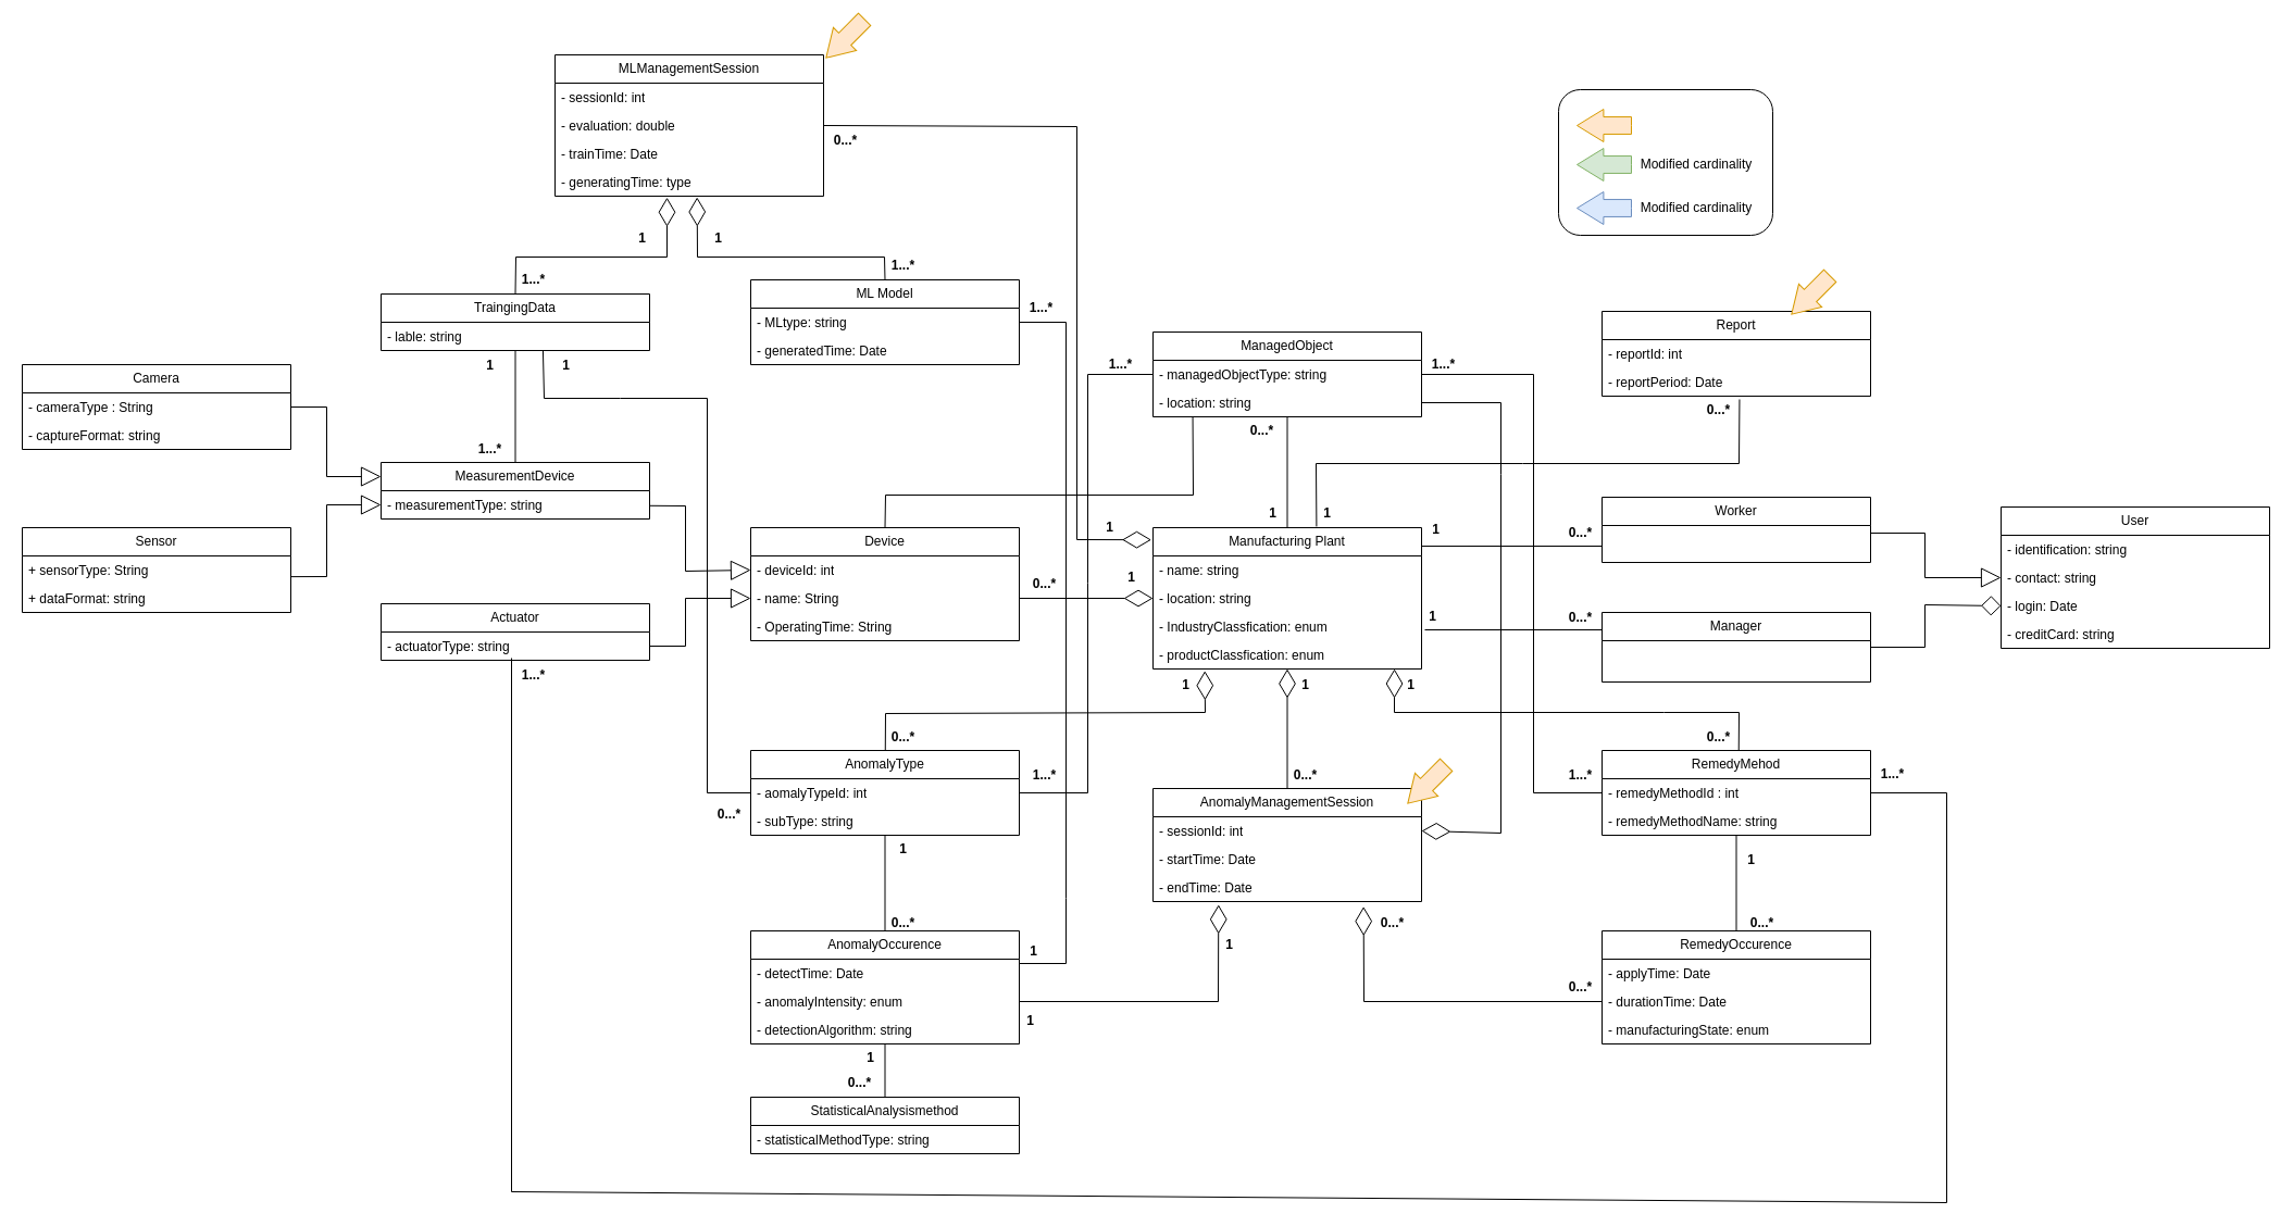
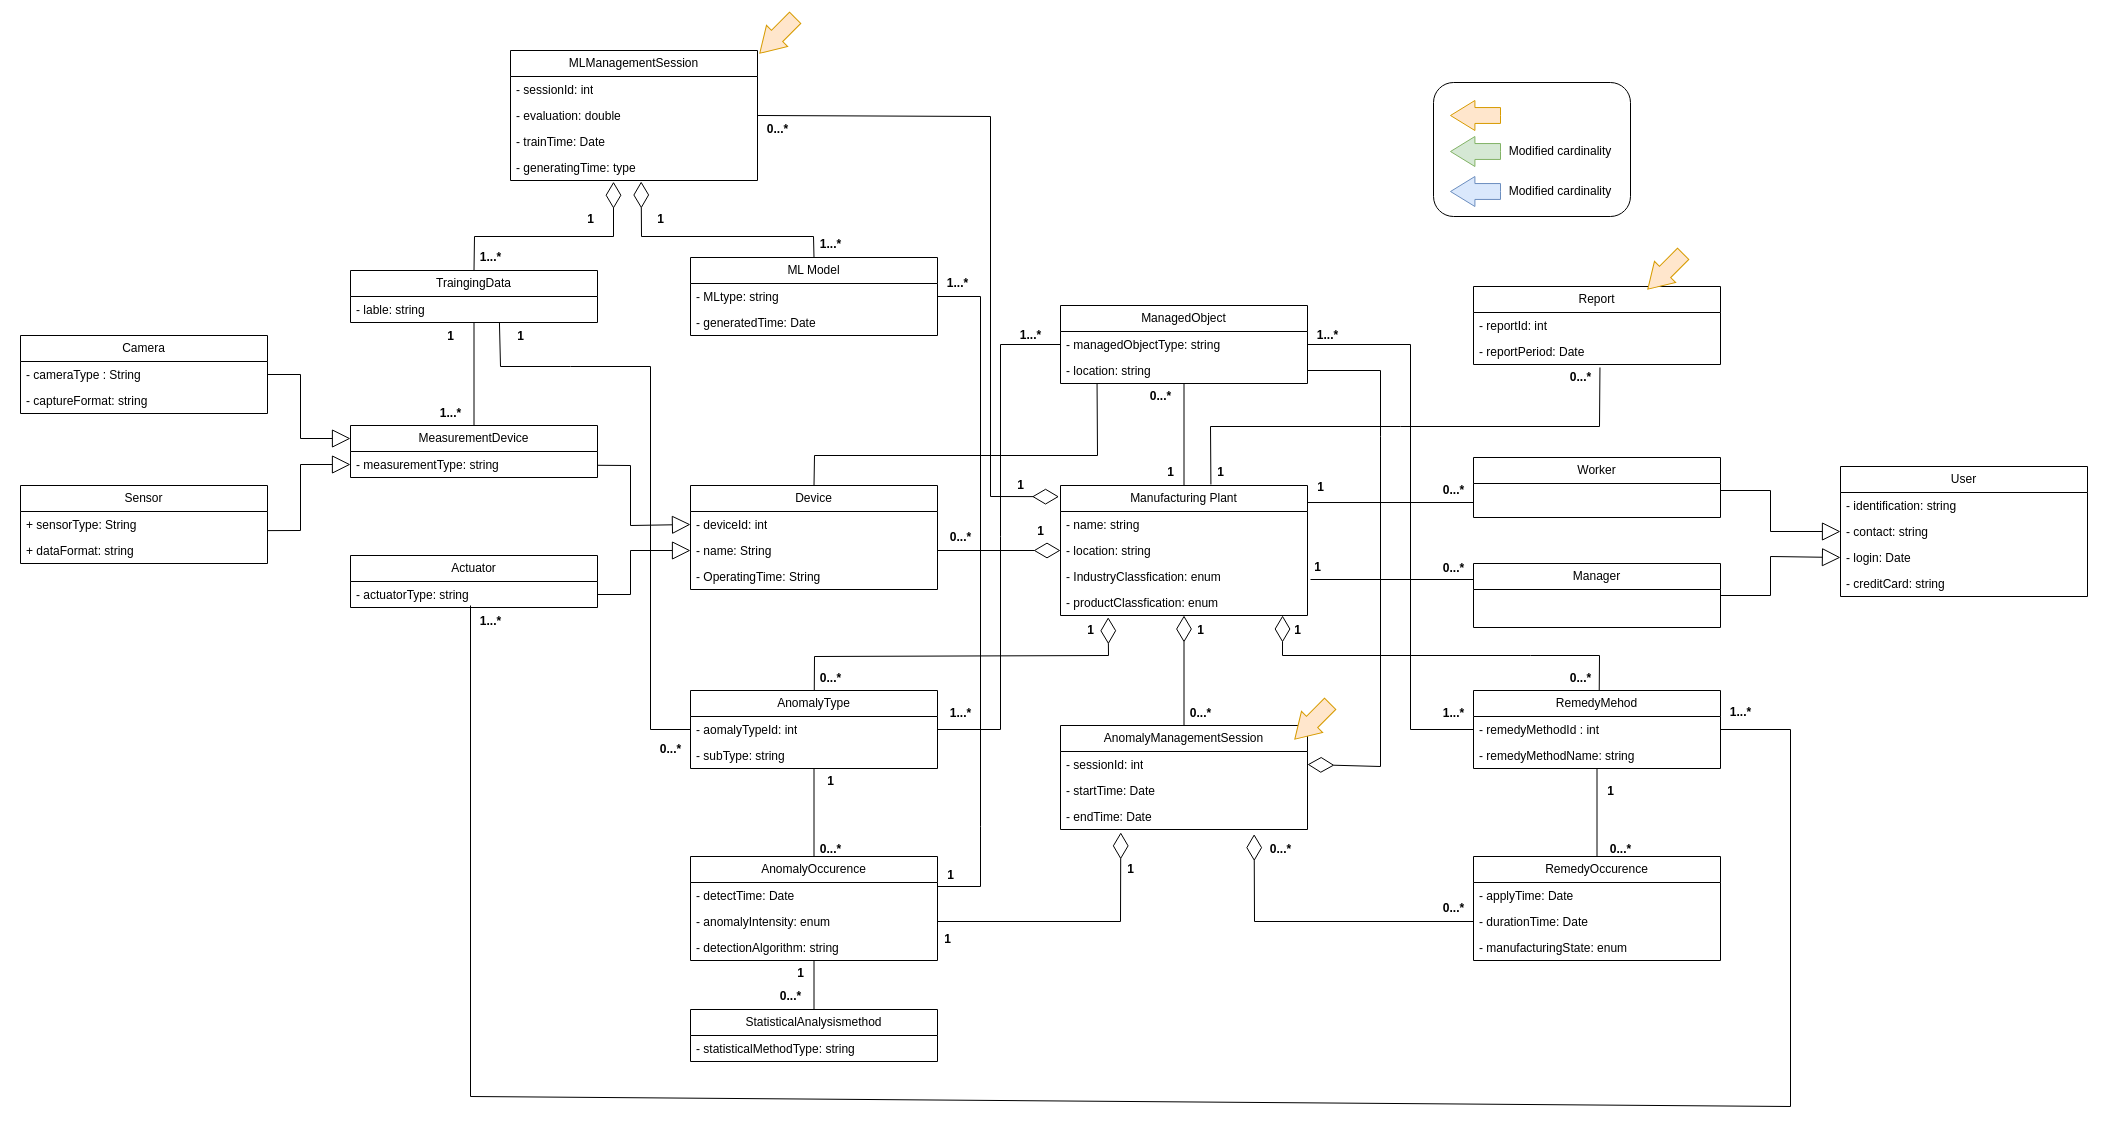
- <mxCell id="71" value="" style="endArrow=diamond;endSize=16;endFill=0;html=1;rounded=0;exitX=1;exitY=0.5;exitDx=0;exitDy=0;entryX=0;entryY=0.5;entryDx=0;entryDy=0;" edge="1" parent="1" source="40" target="44"><mxGeometry width="160" relative="1" as="geometry"><mxPoint x="1524" y="326" as="sourcePoint" /><mxPoint x="1632" y="256" as="targetPoint" /><Array as="points"><mxPoint x="1770" y="595" /><mxPoint x="1770" y="556" /></Array></mxGeometry></mxCell>
+ <mxCell id="71" value="" style="endArrow=block;endSize=16;endFill=0;html=1;rounded=0;exitX=1;exitY=0.5;exitDx=0;exitDy=0;entryX=0;entryY=0.5;entryDx=0;entryDy=0;" edge="1" parent="1" source="40" target="44"><mxGeometry width="160" relative="1" as="geometry"><mxPoint x="1524" y="326" as="sourcePoint" /><mxPoint x="1632" y="256" as="targetPoint" /><Array as="points"><mxPoint x="1770" y="595" /><mxPoint x="1770" y="556" /></Array></mxGeometry></mxCell>
